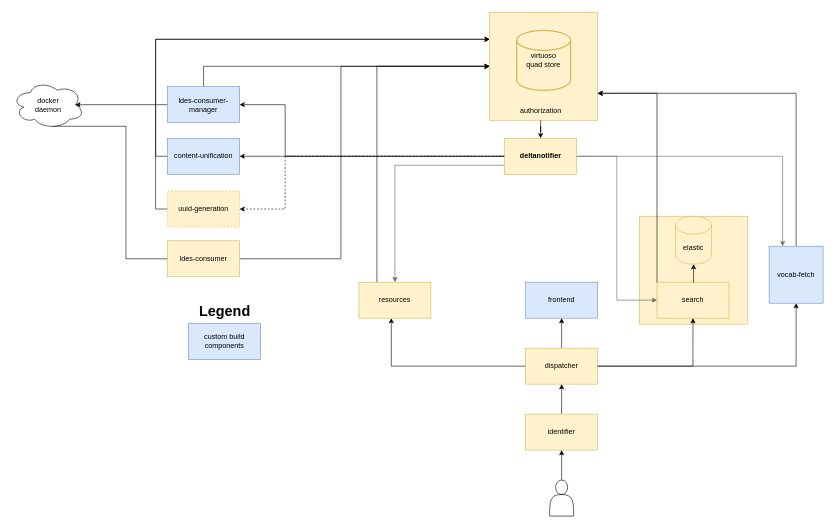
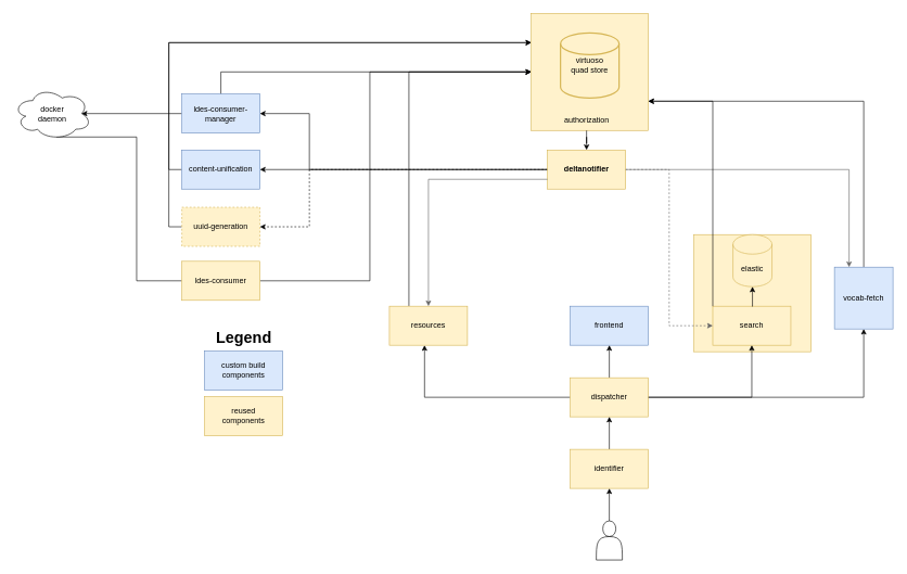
- <mxCell id="27" style="edgeStyle=orthogonalEdgeStyle;rounded=0;orthogonalLoop=1;jettySize=auto;html=1;exitX=1;exitY=0.5;exitDx=0;exitDy=0;entryX=0;entryY=0.5;entryDx=0;entryDy=0;fillColor=#f5f5f5;strokeColor=#666666;" parent="1" source="10" target="24" edge="1"><mxGeometry relative="1" as="geometry" /></mxCell>
+ <mxCell id="27" style="edgeStyle=orthogonalEdgeStyle;rounded=0;orthogonalLoop=1;jettySize=auto;html=1;exitX=1;exitY=0.5;exitDx=0;exitDy=0;entryX=0;entryY=0.5;entryDx=0;entryDy=0;fillColor=#f5f5f5;strokeColor=#666666;dashed=1;" parent="1" source="10" target="24" edge="1"><mxGeometry relative="1" as="geometry" /></mxCell>
+ <mxCell id="34" value="reused&lt;br&gt;components" style="rounded=0;whiteSpace=wrap;html=1;fillColor=#fff2cc;strokeColor=#d6b656;" parent="33" vertex="1"><mxGeometry y="110" width="120" height="60" as="geometry" /></mxCell>
